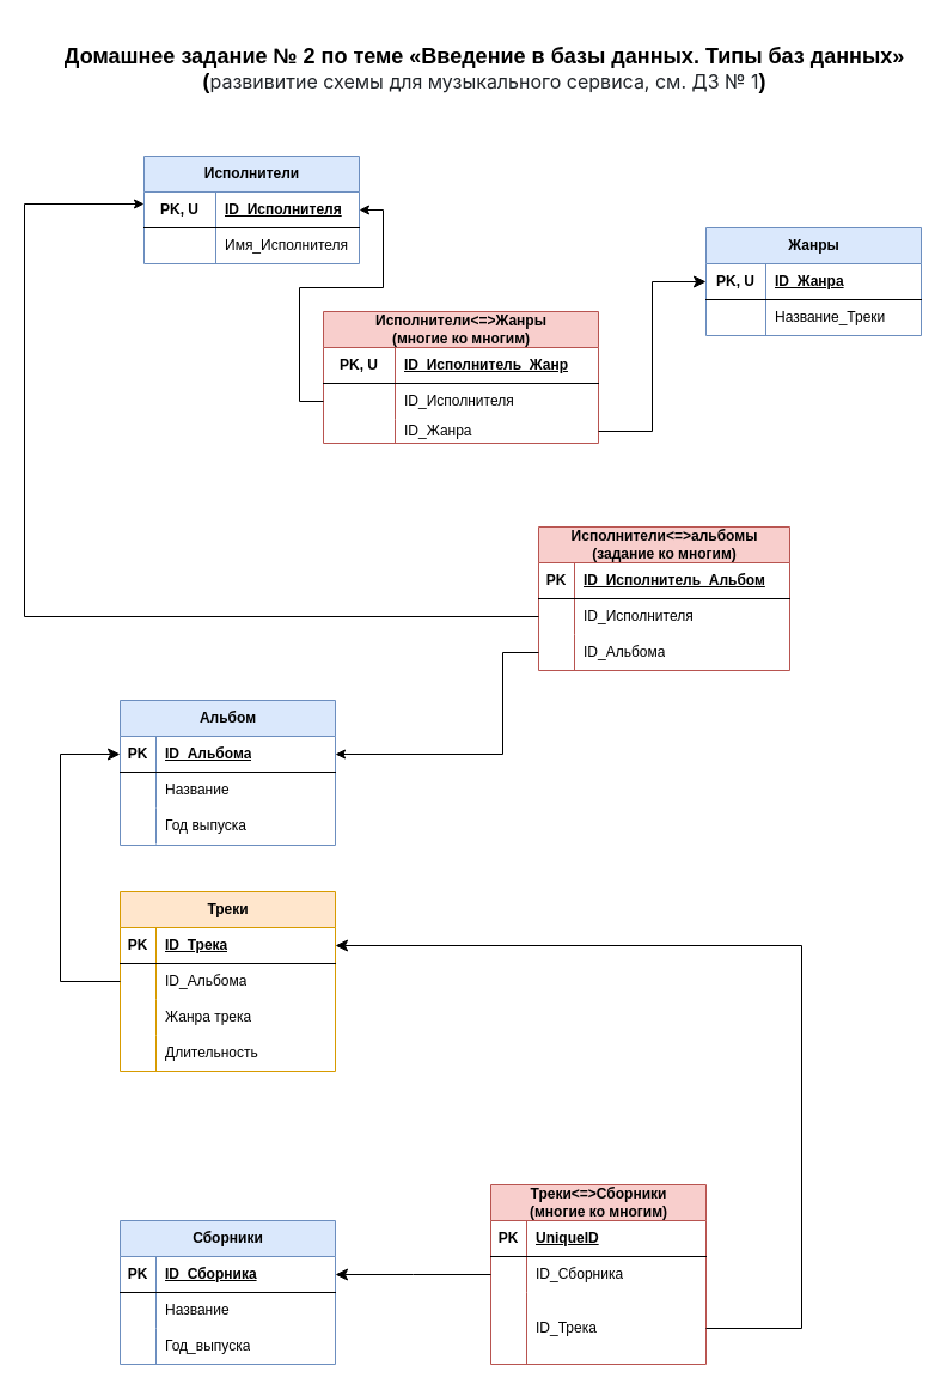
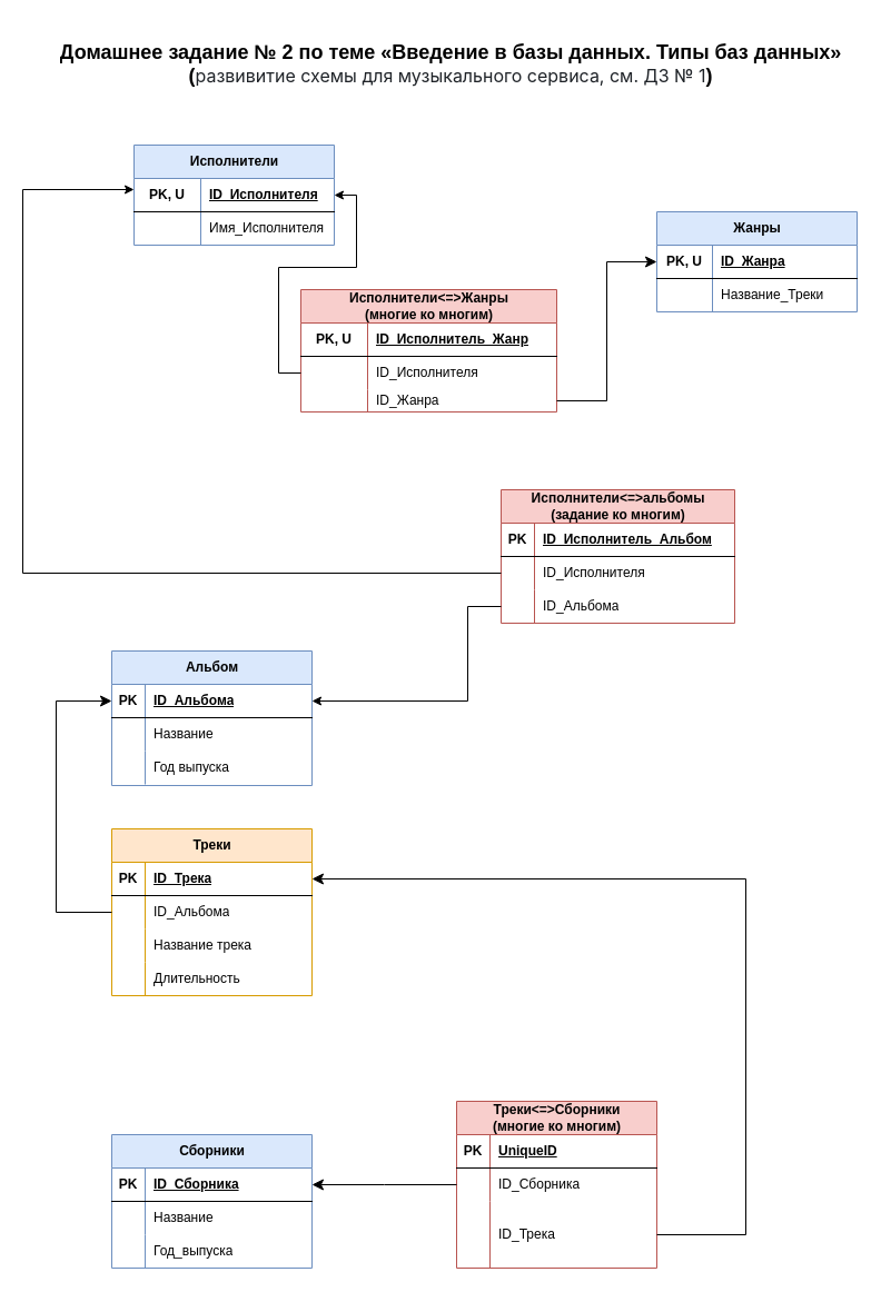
- <mxCell id="59" value="Жанра трека" style="shape=partialRectangle;connectable=0;fillColor=none;top=0;left=0;bottom=0;right=0;align=left;spacingLeft=6;overflow=hidden;whiteSpace=wrap;html=1;" parent="57" vertex="1"><mxGeometry x="30" width="150" height="30" as="geometry"><mxRectangle width="150" height="30" as="alternateBounds" /></mxGeometry></mxCell>
+ <mxCell id="59" value="Название трека" style="shape=partialRectangle;connectable=0;fillColor=none;top=0;left=0;bottom=0;right=0;align=left;spacingLeft=6;overflow=hidden;whiteSpace=wrap;html=1;" parent="57" vertex="1"><mxGeometry x="30" width="150" height="30" as="geometry"><mxRectangle width="150" height="30" as="alternateBounds" /></mxGeometry></mxCell>
